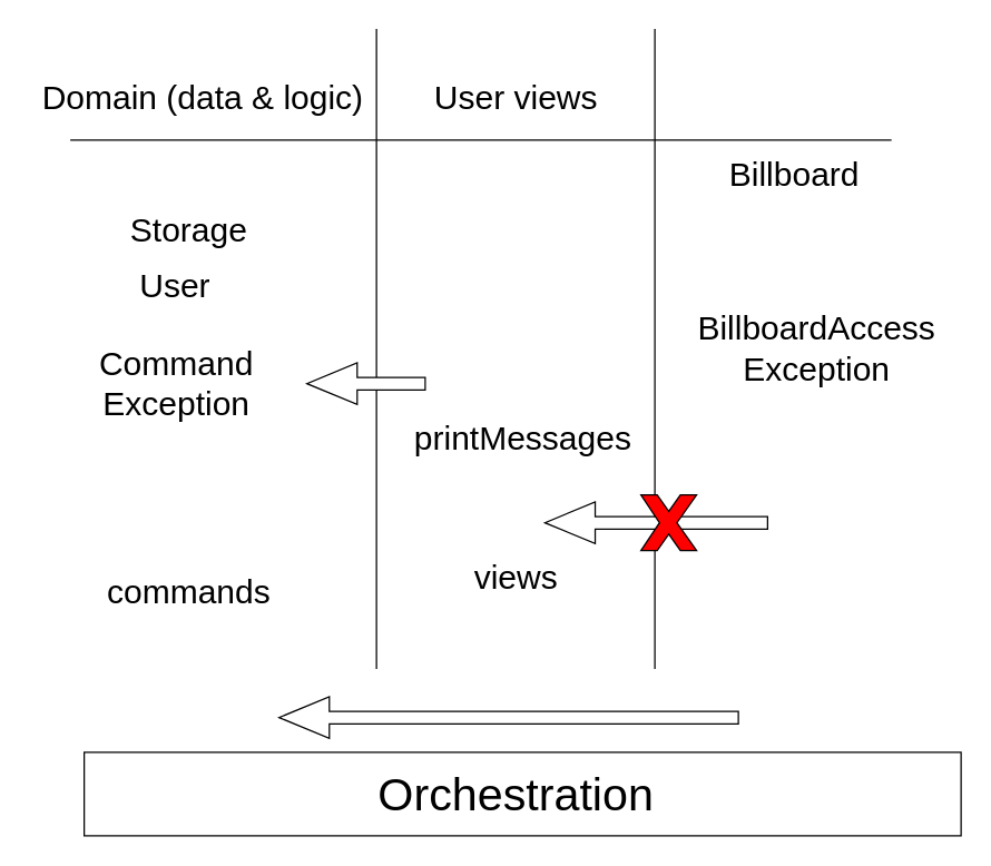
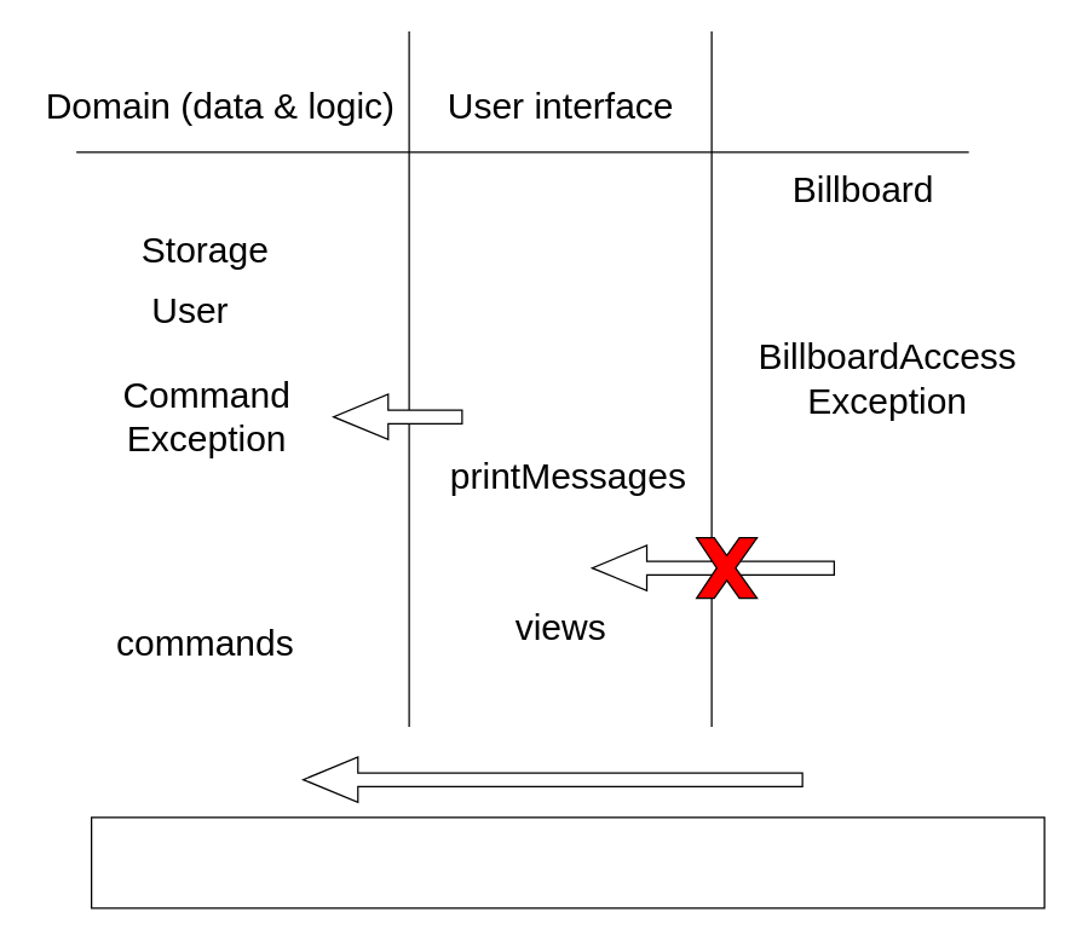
- <mxCell id="3" value="User views" style="text;html=1;align=center;verticalAlign=middle;resizable=0;points=[];autosize=1;strokeColor=none;fillColor=none;fontSize=24;" vertex="1" parent="1"><mxGeometry x="290" y="55" width="160" height="30" as="geometry" /></mxCell>
+ <mxCell id="3" value="User interface" style="text;html=1;align=center;verticalAlign=middle;resizable=0;points=[];autosize=1;strokeColor=none;fillColor=none;fontSize=24;" vertex="1" parent="1"><mxGeometry x="290" y="55" width="160" height="30" as="geometry" /></mxCell>
- <mxCell id="18" value="Command&lt;br&gt;Exception" style="text;html=1;align=center;verticalAlign=middle;resizable=0;points=[];autosize=1;strokeColor=none;fillColor=none;fontSize=24;" vertex="1" parent="1"><mxGeometry x="61" y="245" width="130" height="60" as="geometry" /></mxCell>
+ <mxCell id="18" value="Command&lt;br&gt;Exception" style="text;html=1;align=center;verticalAlign=middle;resizable=0;points=[];autosize=1;strokeColor=none;fillColor=none;fontSize=24;" vertex="1" parent="1"><mxGeometry x="71" y="245" width="130" height="60" as="geometry" /></mxCell>
- <mxCell id="16" value="Orchestration" style="text;html=1;align=center;verticalAlign=middle;resizable=0;points=[];autosize=1;strokeColor=none;fillColor=none;fontSize=33;" vertex="1" parent="1"><mxGeometry x="265" y="545" width="210" height="50" as="geometry" /></mxCell>
